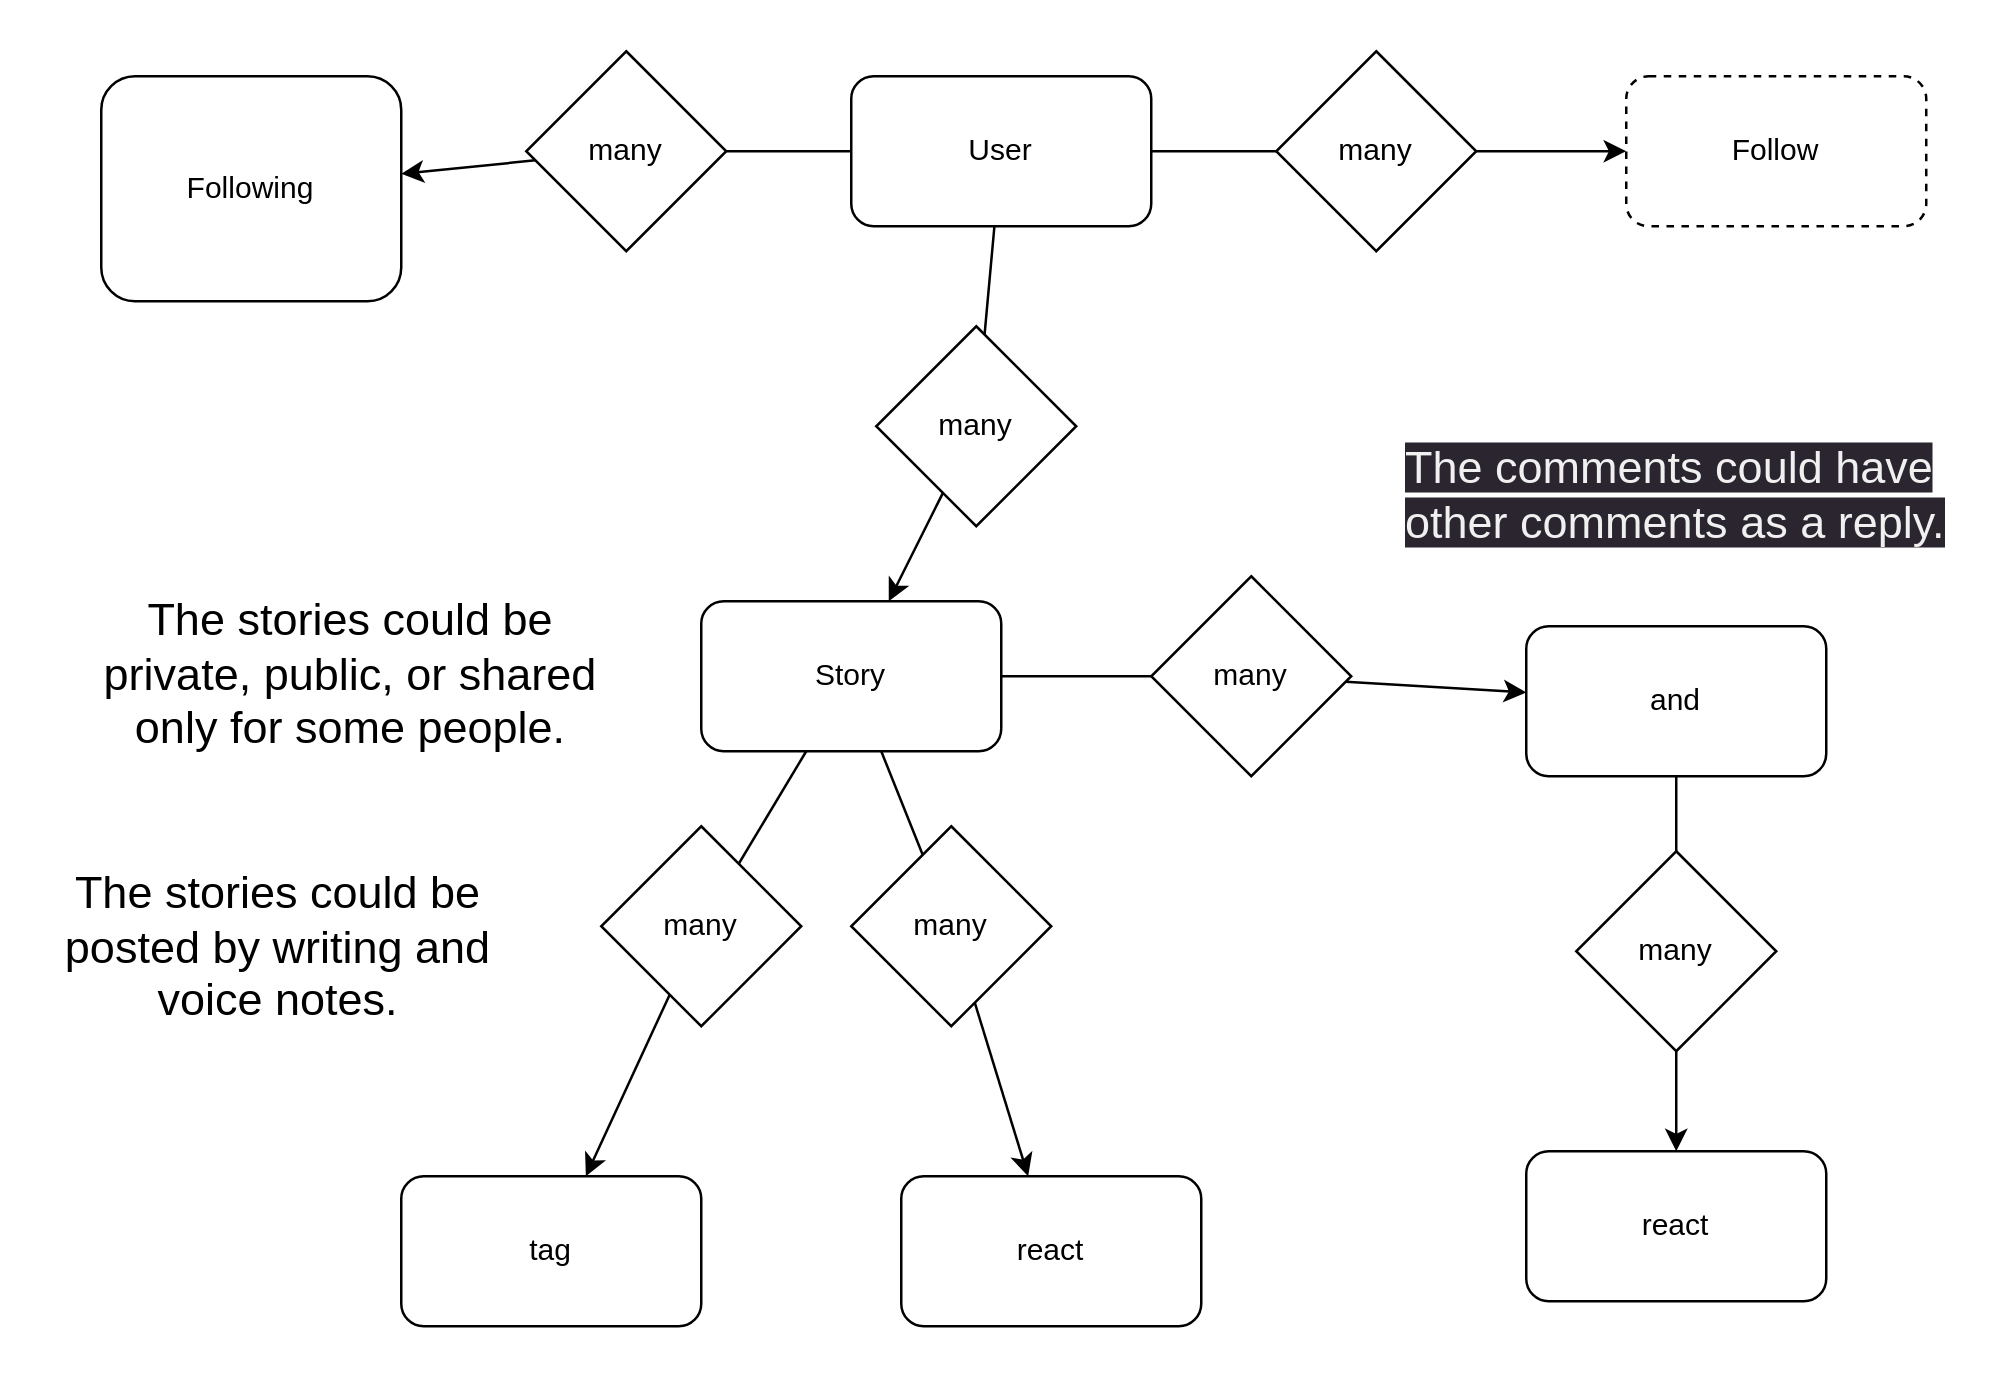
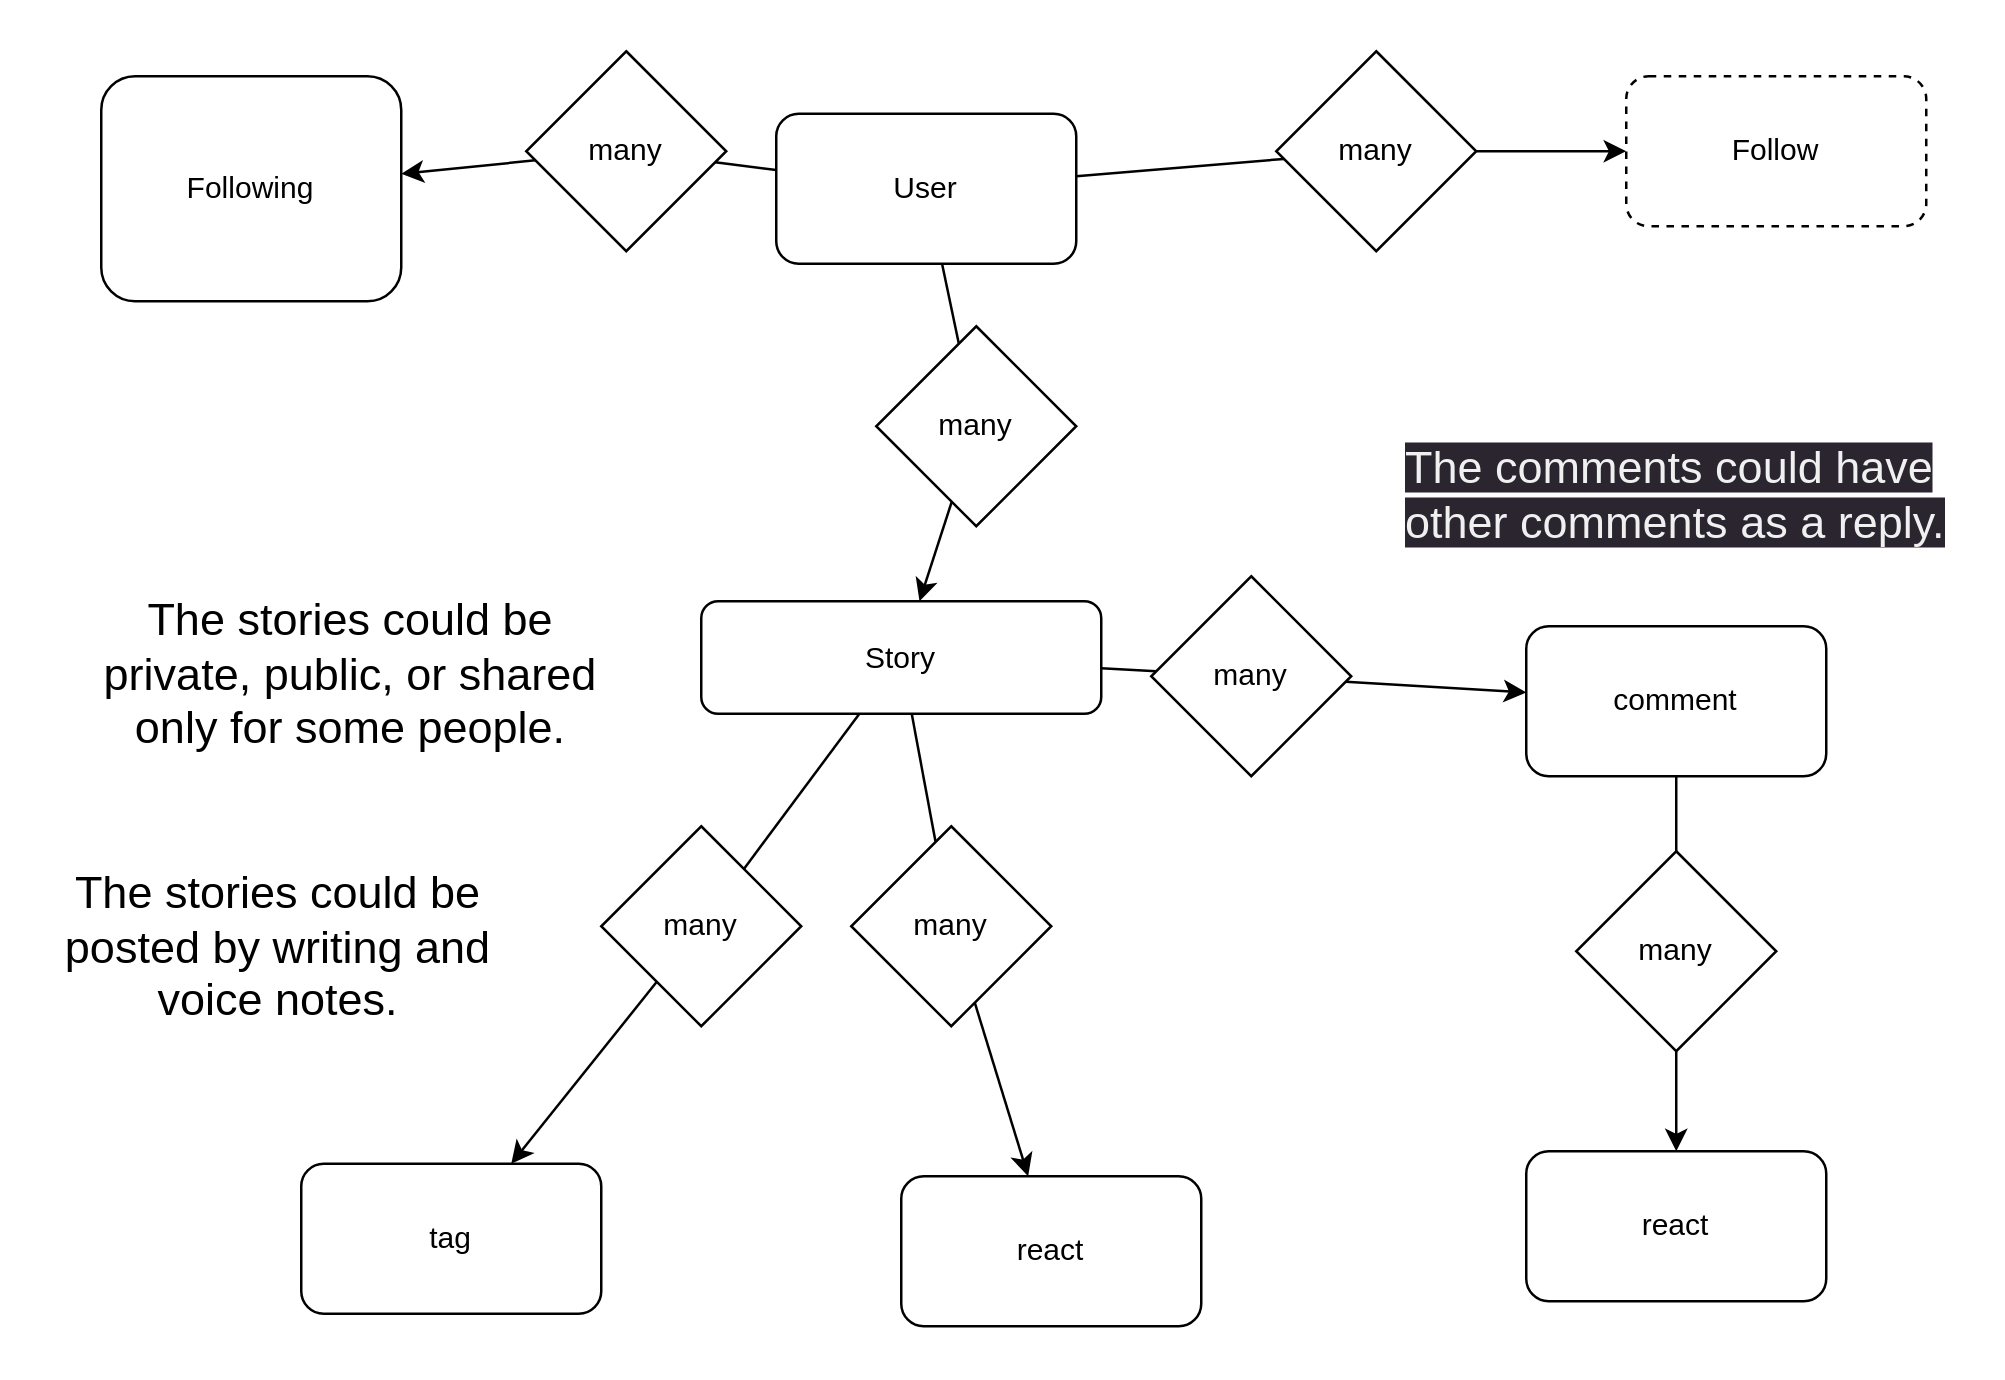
- <mxCell id="5" value="User" style="rounded=1;whiteSpace=wrap;html=1;" parent="1" vertex="1"><mxGeometry x="340" y="30" width="120" height="60" as="geometry" /></mxCell>
+ <mxCell id="5" value="User" style="rounded=1;whiteSpace=wrap;html=1;" parent="1" vertex="1"><mxGeometry x="310" y="45" width="120" height="60" as="geometry" /></mxCell>
- <mxCell id="9" value="Story" style="rounded=1;whiteSpace=wrap;html=1;" parent="1" vertex="1"><mxGeometry x="280" y="240" width="120" height="60" as="geometry" /></mxCell>
+ <mxCell id="9" value="Story" style="rounded=1;whiteSpace=wrap;html=1;" parent="1" vertex="1"><mxGeometry x="280" y="240" width="160" height="45" as="geometry" /></mxCell>
- <mxCell id="11" value="and" style="rounded=1;whiteSpace=wrap;html=1;" parent="1" vertex="1"><mxGeometry x="610" y="250" width="120" height="60" as="geometry" /></mxCell>
+ <mxCell id="11" value="comment" style="rounded=1;whiteSpace=wrap;html=1;" parent="1" vertex="1"><mxGeometry x="610" y="250" width="120" height="60" as="geometry" /></mxCell>
- <mxCell id="20" value="tag" style="rounded=1;whiteSpace=wrap;html=1;" parent="1" vertex="1"><mxGeometry x="160" y="470" width="120" height="60" as="geometry" /></mxCell>
+ <mxCell id="20" value="tag" style="rounded=1;whiteSpace=wrap;html=1;" parent="1" vertex="1"><mxGeometry x="120" y="465" width="120" height="60" as="geometry" /></mxCell>
